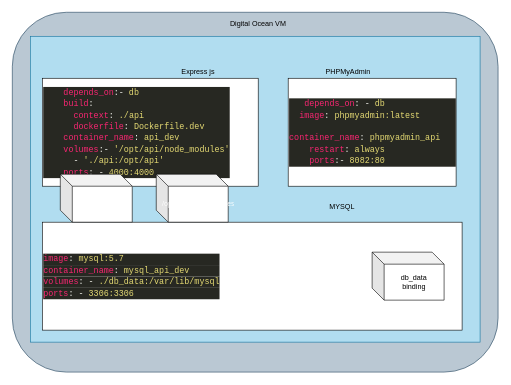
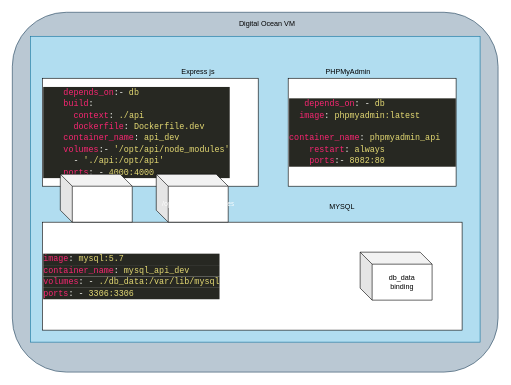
- <mxCell id="13" value="&lt;font color=&quot;#000000&quot;&gt;Digital Ocean VM&lt;/font&gt;" style="text;html=1;strokeColor=none;fillColor=none;align=center;verticalAlign=middle;whiteSpace=wrap;rounded=0;" parent="1" vertex="1"><mxGeometry x="370" y="30" width="120" height="20" as="geometry" /></mxCell>
+ <mxCell id="13" value="&lt;font color=&quot;#000000&quot;&gt;Digital Ocean VM&lt;/font&gt;" style="text;html=1;strokeColor=none;fillColor=none;align=center;verticalAlign=middle;whiteSpace=wrap;rounded=0;" parent="1" vertex="1"><mxGeometry x="385" y="30" width="120" height="20" as="geometry" /></mxCell>
- <mxCell id="12" value="db_data&lt;br&gt;binding" style="shape=cube;whiteSpace=wrap;html=1;boundedLbl=1;backgroundOutline=1;darkOpacity=0.05;darkOpacity2=0.1;" parent="1" vertex="1"><mxGeometry x="620" y="420" width="120" height="80" as="geometry" /></mxCell>
+ <mxCell id="12" value="db_data&lt;br&gt;binding" style="shape=cube;whiteSpace=wrap;html=1;boundedLbl=1;backgroundOutline=1;darkOpacity=0.05;darkOpacity2=0.1;" parent="1" vertex="1"><mxGeometry x="600" y="420" width="120" height="80" as="geometry" /></mxCell>
